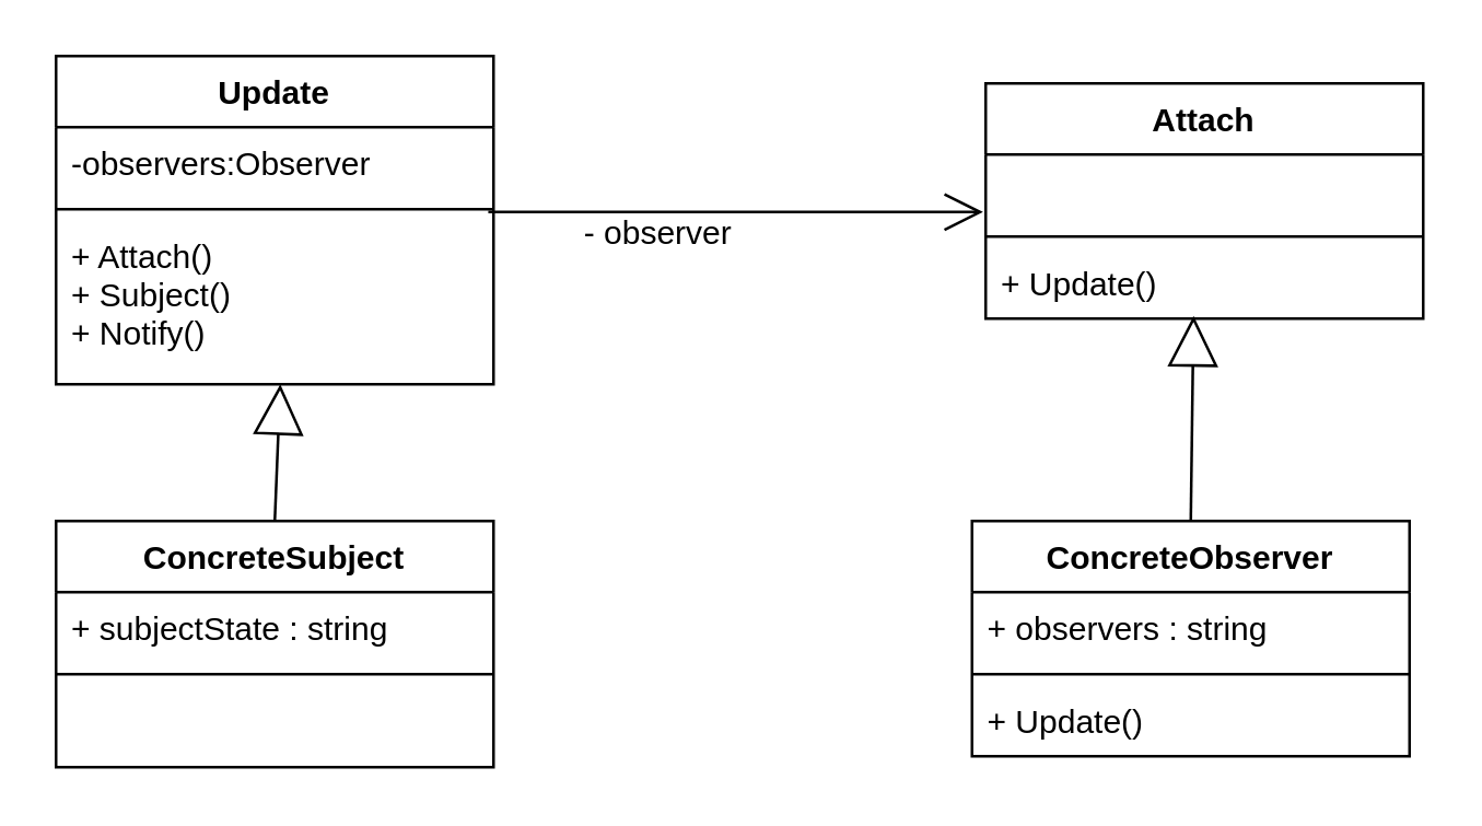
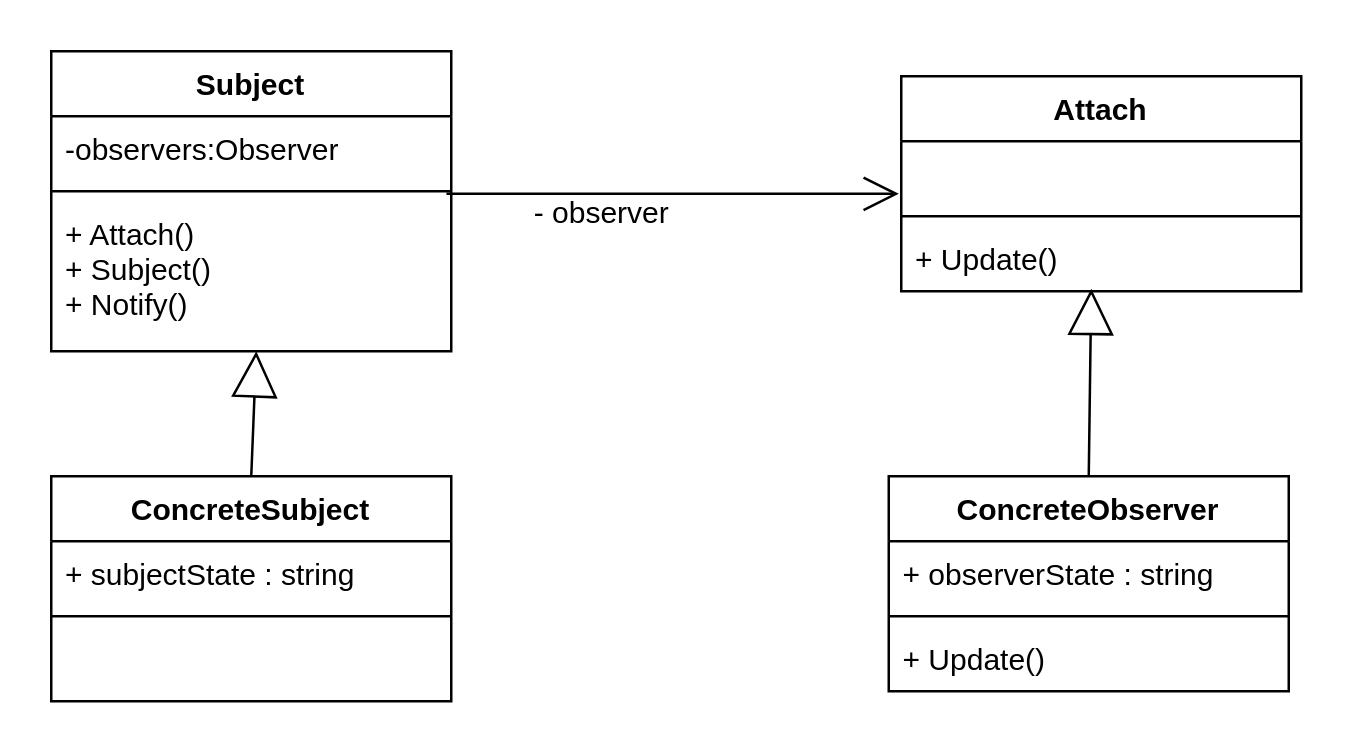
- <mxCell id="2" value="Update" style="swimlane;fontStyle=1;align=center;verticalAlign=top;childLayout=stackLayout;horizontal=1;startSize=26;horizontalStack=0;resizeParent=1;resizeParentMax=0;resizeLast=0;collapsible=1;marginBottom=0;" vertex="1" parent="1"><mxGeometry x="20" y="20" width="160" height="120" as="geometry" /></mxCell>
+ <mxCell id="2" value="Subject" style="swimlane;fontStyle=1;align=center;verticalAlign=top;childLayout=stackLayout;horizontal=1;startSize=26;horizontalStack=0;resizeParent=1;resizeParentMax=0;resizeLast=0;collapsible=1;marginBottom=0;" vertex="1" parent="1"><mxGeometry x="20" y="20" width="160" height="120" as="geometry" /></mxCell>
- <mxCell id="15" value="+ observers : string" style="text;strokeColor=none;fillColor=none;align=left;verticalAlign=top;spacingLeft=4;spacingRight=4;overflow=hidden;rotatable=0;points=[[0,0.5],[1,0.5]];portConstraint=eastwest;" vertex="1" parent="14"><mxGeometry y="26" width="160" height="26" as="geometry" /></mxCell>
+ <mxCell id="15" value="+ observerState : string" style="text;strokeColor=none;fillColor=none;align=left;verticalAlign=top;spacingLeft=4;spacingRight=4;overflow=hidden;rotatable=0;points=[[0,0.5],[1,0.5]];portConstraint=eastwest;" vertex="1" parent="14"><mxGeometry y="26" width="160" height="26" as="geometry" /></mxCell>
